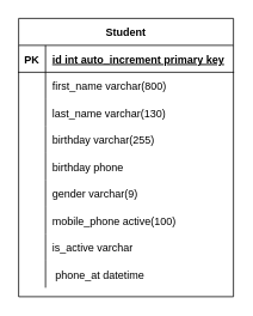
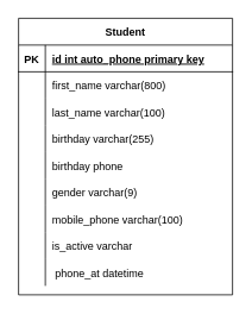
- <mxCell id="5" value="id int auto_increment primary key" style="shape=partialRectangle;connectable=0;fillColor=none;top=0;left=0;bottom=0;right=0;align=left;spacingLeft=6;fontStyle=5;overflow=hidden;" vertex="1" parent="3"><mxGeometry x="30" width="210" height="30" as="geometry"><mxRectangle width="210" height="30" as="alternateBounds" /></mxGeometry></mxCell>
+ <mxCell id="5" value="id int auto_phone primary key" style="shape=partialRectangle;connectable=0;fillColor=none;top=0;left=0;bottom=0;right=0;align=left;spacingLeft=6;fontStyle=5;overflow=hidden;" vertex="1" parent="3"><mxGeometry x="30" width="210" height="30" as="geometry"><mxRectangle width="210" height="30" as="alternateBounds" /></mxGeometry></mxCell>
- <mxCell id="11" value="last_name varchar(130)" style="shape=partialRectangle;connectable=0;fillColor=none;top=0;left=0;bottom=0;right=0;align=left;spacingLeft=6;overflow=hidden;" vertex="1" parent="9"><mxGeometry x="30" width="210" height="30" as="geometry"><mxRectangle width="210" height="30" as="alternateBounds" /></mxGeometry></mxCell>
+ <mxCell id="11" value="last_name varchar(100)" style="shape=partialRectangle;connectable=0;fillColor=none;top=0;left=0;bottom=0;right=0;align=left;spacingLeft=6;overflow=hidden;" vertex="1" parent="9"><mxGeometry x="30" width="210" height="30" as="geometry"><mxRectangle width="210" height="30" as="alternateBounds" /></mxGeometry></mxCell>
- <mxCell id="23" value="mobile_phone active(100)" style="shape=partialRectangle;connectable=0;fillColor=none;top=0;left=0;bottom=0;right=0;align=left;spacingLeft=6;overflow=hidden;" vertex="1" parent="21"><mxGeometry x="30" width="210" height="30" as="geometry"><mxRectangle width="210" height="30" as="alternateBounds" /></mxGeometry></mxCell>
+ <mxCell id="23" value="mobile_phone varchar(100)" style="shape=partialRectangle;connectable=0;fillColor=none;top=0;left=0;bottom=0;right=0;align=left;spacingLeft=6;overflow=hidden;" vertex="1" parent="21"><mxGeometry x="30" width="210" height="30" as="geometry"><mxRectangle width="210" height="30" as="alternateBounds" /></mxGeometry></mxCell>
